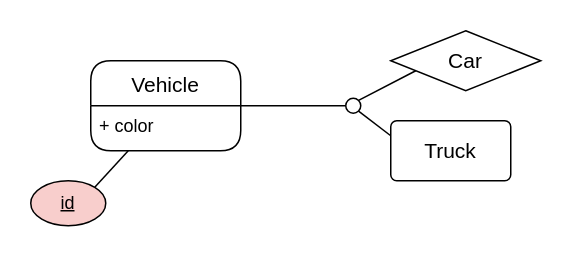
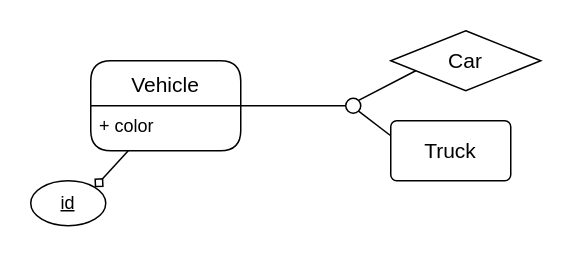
- <mxCell id="2" style="rounded=0;orthogonalLoop=1;jettySize=auto;html=1;exitX=0.25;exitY=1;exitDx=0;exitDy=0;entryX=1;entryY=0;entryDx=0;entryDy=0;endArrow=none;endFill=0;" parent="1" source="11" target="6" edge="1"><mxGeometry relative="1" as="geometry" /></mxCell>
+ <mxCell id="2" style="rounded=0;orthogonalLoop=1;jettySize=auto;html=1;exitX=0.25;exitY=1;exitDx=0;exitDy=0;entryX=1;entryY=0;entryDx=0;entryDy=0;endArrow=diamond;endFill=0;" parent="1" source="11" target="6" edge="1"><mxGeometry relative="1" as="geometry" /></mxCell>
- <mxCell id="6" value="&lt;div style=&quot;font-size: 12px;&quot;&gt;id&lt;/div&gt;" style="ellipse;whiteSpace=wrap;html=1;align=center;fontStyle=4;fontSize=12;fillColor=#f8cecc;" parent="1" vertex="1"><mxGeometry x="20" y="120" width="50" height="30" as="geometry" /></mxCell>
+ <mxCell id="6" value="&lt;div style=&quot;font-size: 12px;&quot;&gt;id&lt;/div&gt;" style="ellipse;whiteSpace=wrap;html=1;align=center;fontStyle=4;fontSize=12;" parent="1" vertex="1"><mxGeometry x="20" y="120" width="50" height="30" as="geometry" /></mxCell>
